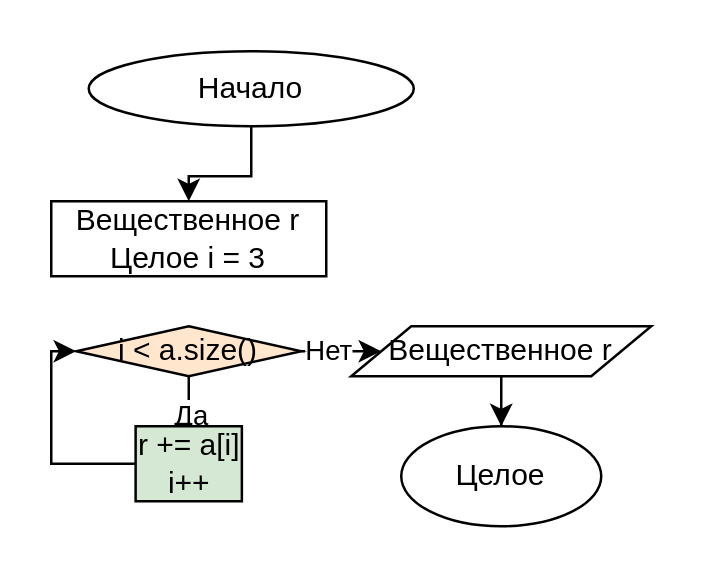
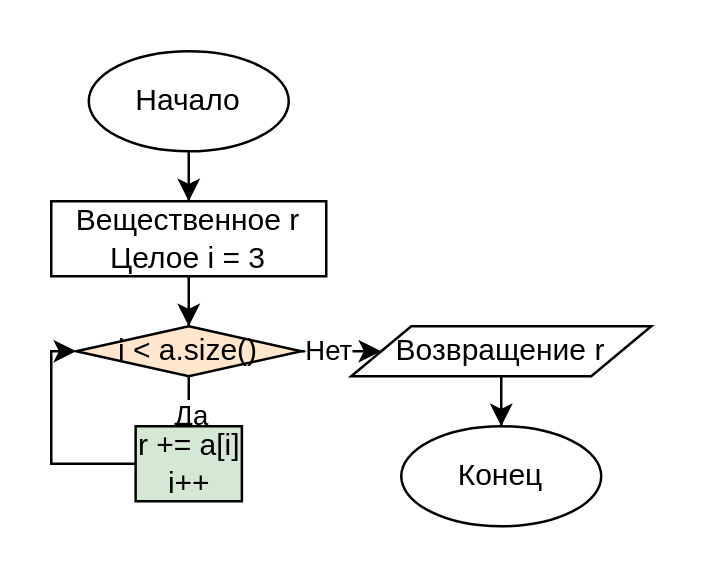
- <mxCell id="3" value="Начало" style="ellipse;whiteSpace=wrap;html=1;" vertex="1" parent="1"><mxGeometry x="35" y="20" width="130" height="30" as="geometry" /></mxCell>
+ <mxCell id="3" value="Начало" style="ellipse;whiteSpace=wrap;html=1;" vertex="1" parent="1"><mxGeometry x="35" y="20" width="80" height="40" as="geometry" /></mxCell>
+ <mxCell id="4" style="edgeStyle=orthogonalEdgeStyle;rounded=0;orthogonalLoop=1;jettySize=auto;html=1;entryX=0.5;entryY=0;entryDx=0;entryDy=0;" edge="1" parent="1" source="5" target="10"><mxGeometry relative="1" as="geometry" /></mxCell>
- <mxCell id="13" value="Вещественное r" style="shape=parallelogram;perimeter=parallelogramPerimeter;whiteSpace=wrap;html=1;" vertex="1" parent="1"><mxGeometry x="140" y="130" width="120" height="20" as="geometry" /></mxCell>
+ <mxCell id="13" value="Возвращение r" style="shape=parallelogram;perimeter=parallelogramPerimeter;whiteSpace=wrap;html=1;" vertex="1" parent="1"><mxGeometry x="140" y="130" width="120" height="20" as="geometry" /></mxCell>
- <mxCell id="11" value="Целое" style="ellipse;whiteSpace=wrap;html=1;" vertex="1" parent="1"><mxGeometry x="160" y="170" width="80" height="40" as="geometry" /></mxCell>
+ <mxCell id="11" value="Конец" style="ellipse;whiteSpace=wrap;html=1;" vertex="1" parent="1"><mxGeometry x="160" y="170" width="80" height="40" as="geometry" /></mxCell>
